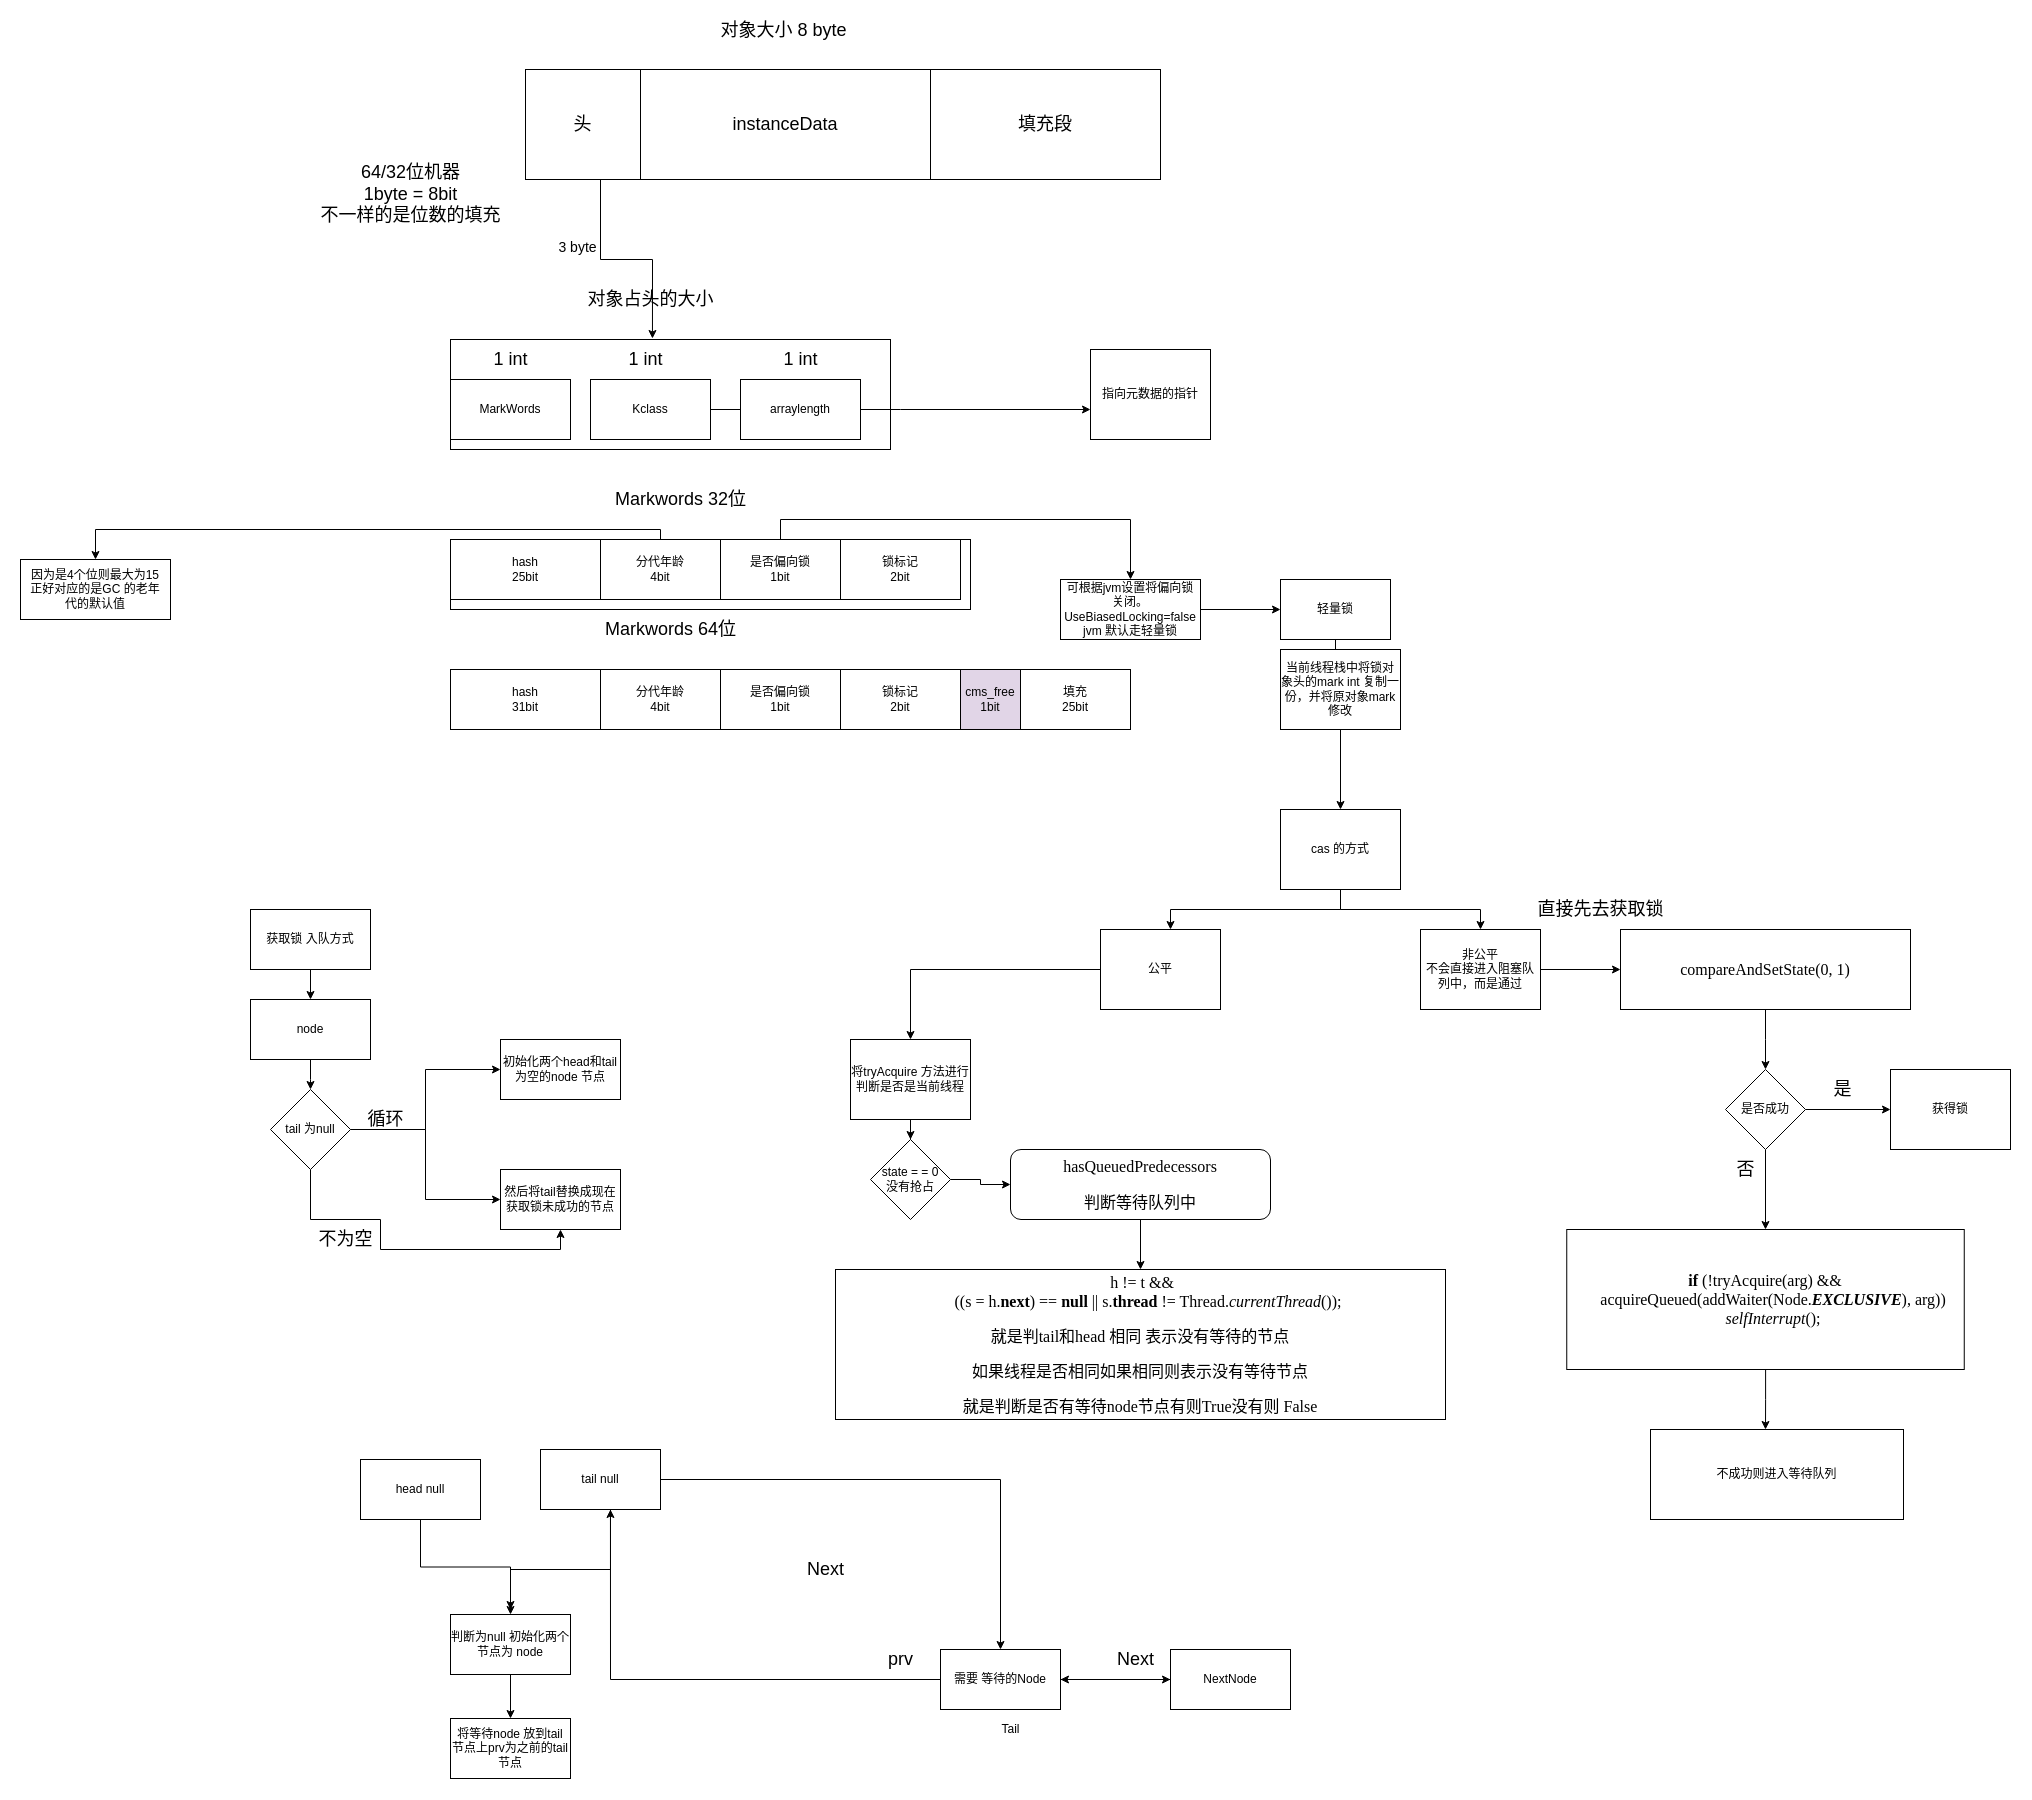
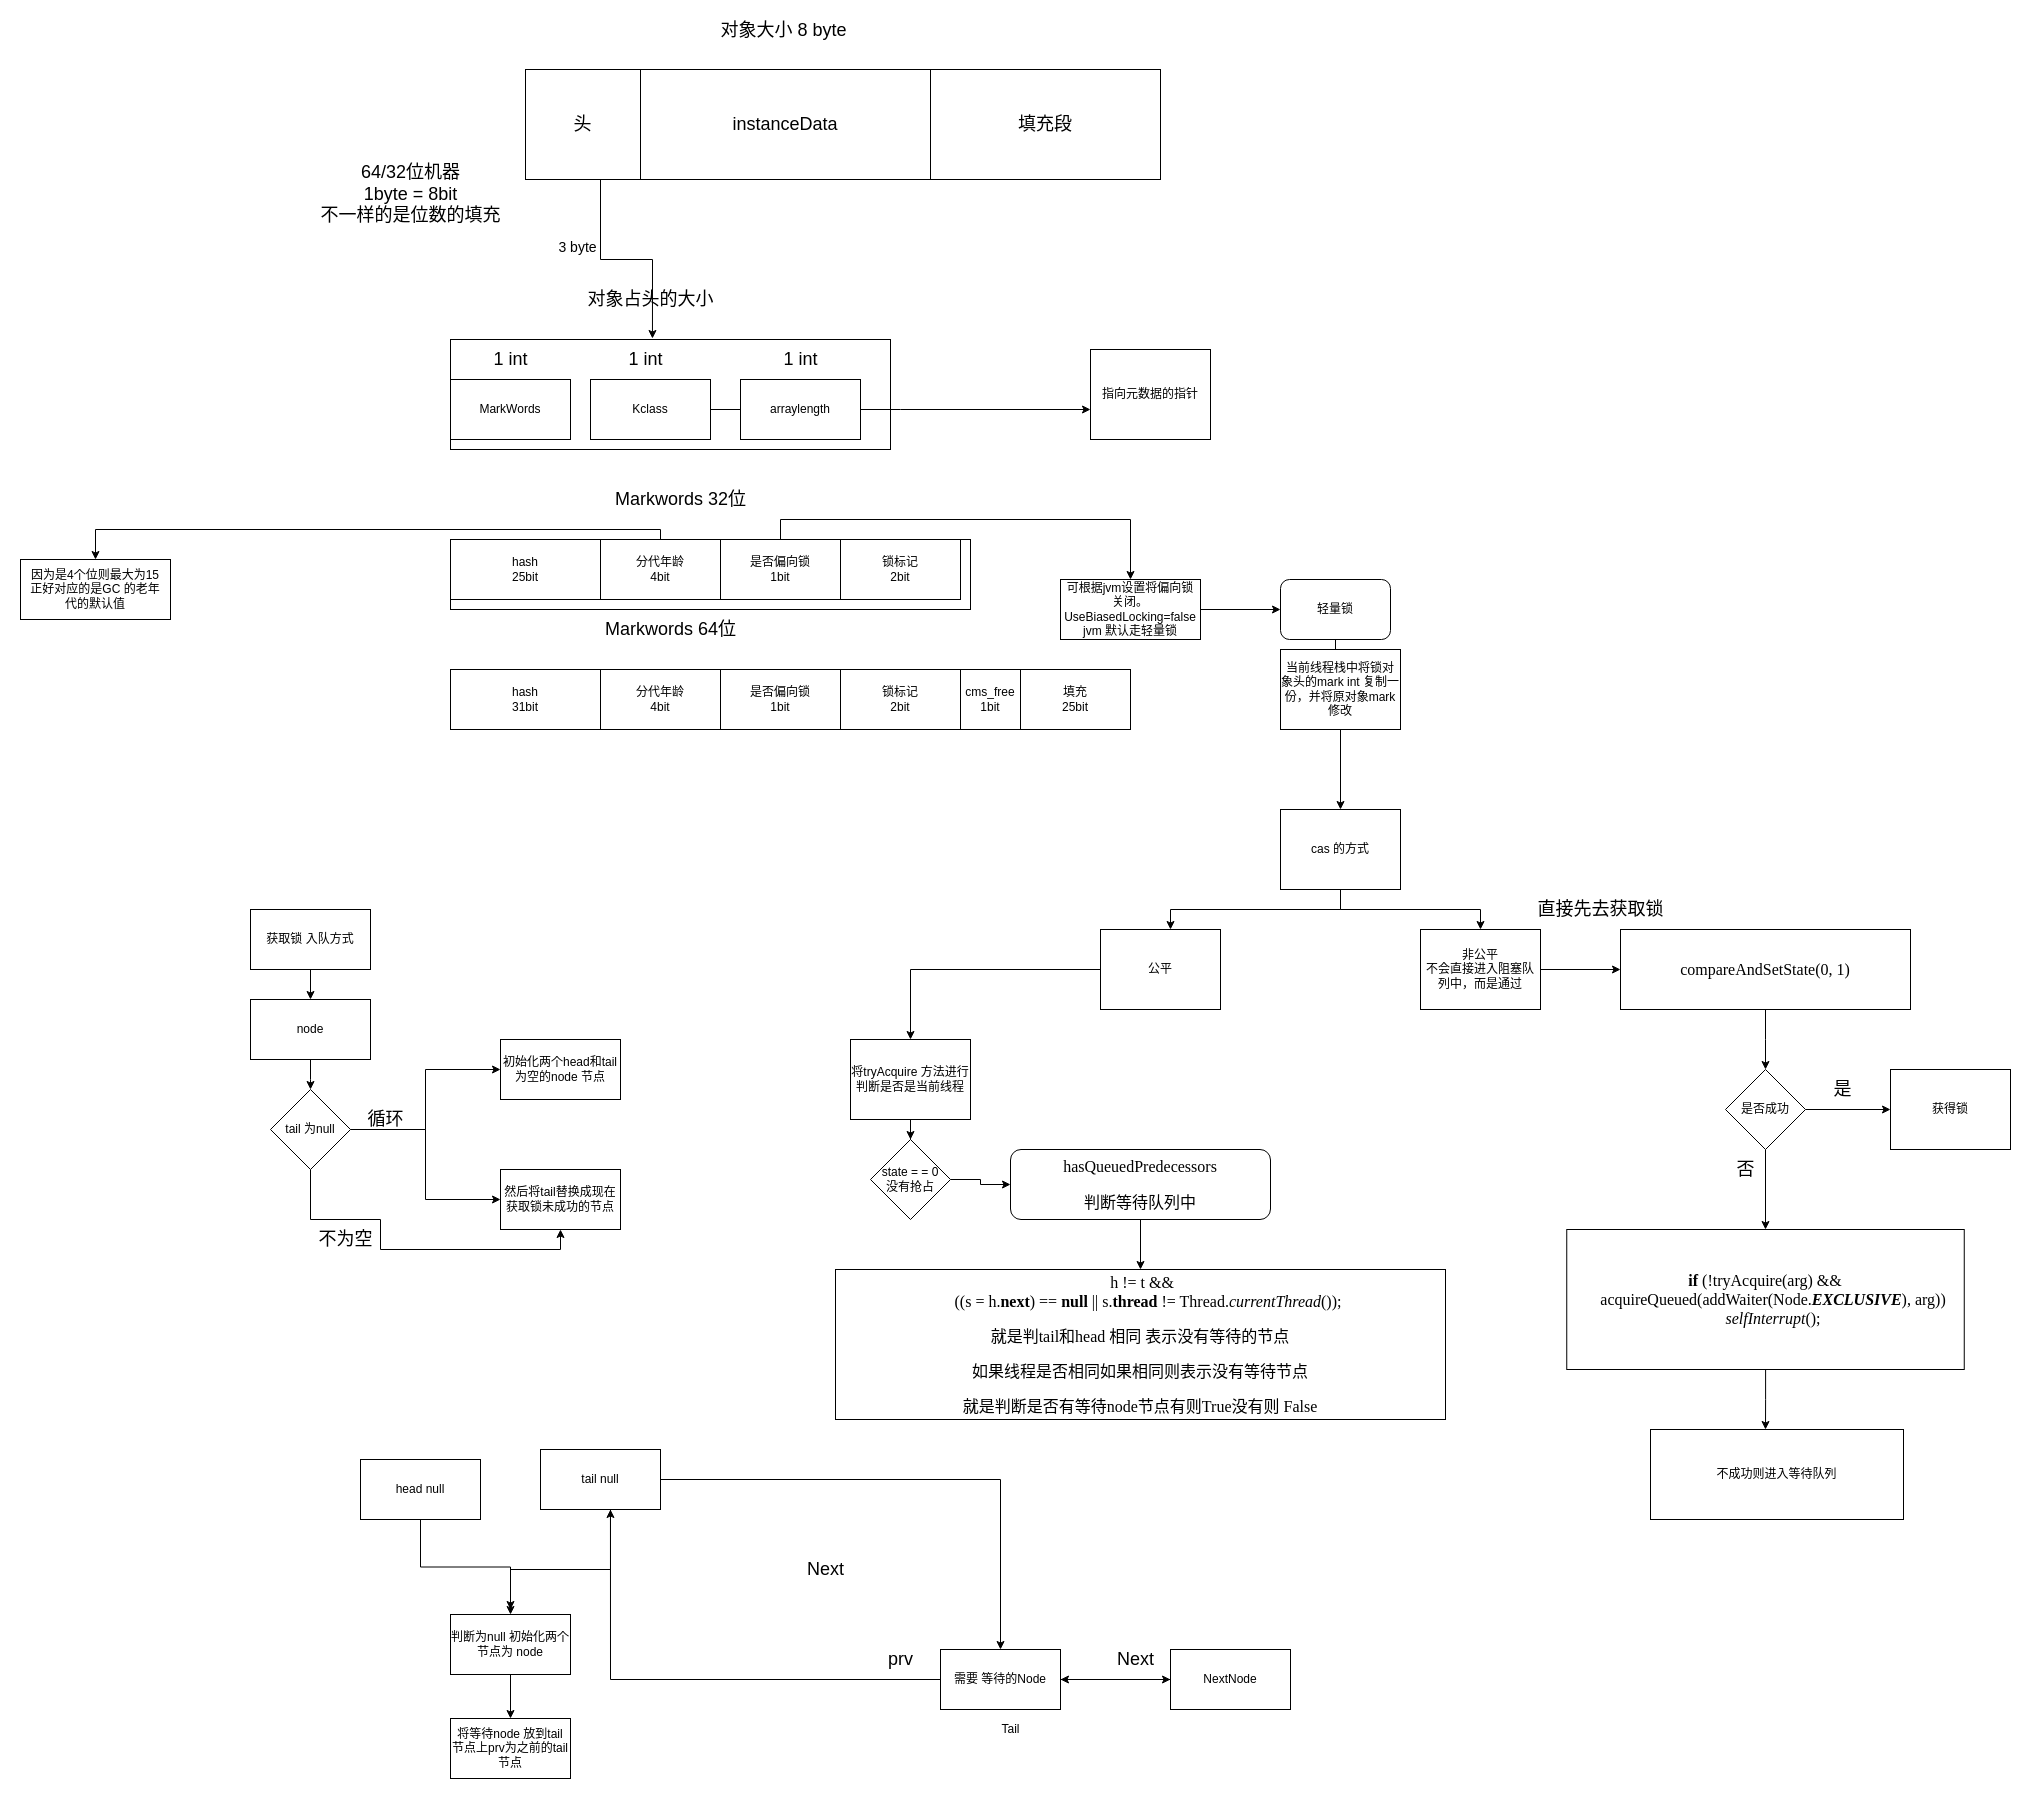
- <mxCell id="39" value="轻量锁" style="rounded=0;whiteSpace=wrap;html=1;" vertex="1" parent="1"><mxGeometry x="1280" y="579" width="110" height="60" as="geometry" /></mxCell>
+ <mxCell id="39" value="轻量锁" style="whiteSpace=wrap;html=1;rounded=1;" vertex="1" parent="1"><mxGeometry x="1280" y="579" width="110" height="60" as="geometry" /></mxCell>
- <mxCell id="29" value="cms_free&lt;br&gt;1bit" style="rounded=0;whiteSpace=wrap;html=1;fillColor=#e1d5e7;" vertex="1" parent="1"><mxGeometry x="960" y="669" width="60" height="60" as="geometry" /></mxCell>
+ <mxCell id="29" value="cms_free&lt;br&gt;1bit" style="rounded=0;whiteSpace=wrap;html=1;" vertex="1" parent="1"><mxGeometry x="960" y="669" width="60" height="60" as="geometry" /></mxCell>
